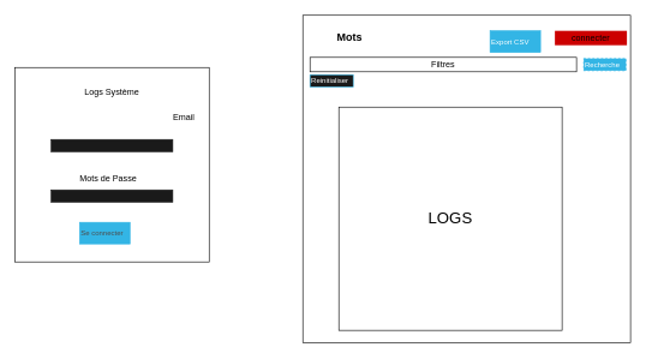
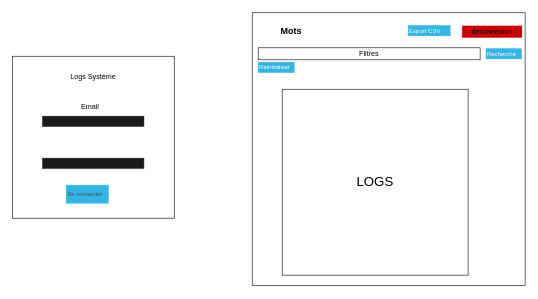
- <mxCell id="13" value="connecter" style="text;html=1;align=center;verticalAlign=middle;whiteSpace=wrap;rounded=0;" vertex="1" parent="1"><mxGeometry x="790" y="37.06" width="60" height="30" as="geometry" /></mxCell>
+ <mxCell id="13" value="deconnexion" style="text;html=1;align=center;verticalAlign=middle;whiteSpace=wrap;rounded=0;" vertex="1" parent="1"><mxGeometry x="790" y="37.06" width="60" height="30" as="geometry" /></mxCell>
- <mxCell id="11" value="Export CSV" style="whiteSpace=wrap;html=1;shadow=0;dashed=0;fontSize=10;align=left;fillColor=#33b5e5;strokeColor=#33B5E5;fontColor=#FFFFFF;" vertex="1" parent="1"><mxGeometry x="680" y="42.06" width="70" height="30" as="geometry" /></mxCell>
+ <mxCell id="11" value="Export CSV" style="whiteSpace=wrap;html=1;shadow=0;dashed=0;fontSize=10;align=left;fillColor=#33b5e5;strokeColor=#33B5E5;fontColor=#FFFFFF;" vertex="1" parent="1"><mxGeometry x="680" y="42.06" width="70" height="16.88" as="geometry" /></mxCell>
- <mxCell id="15" value="Recherche" style="whiteSpace=wrap;html=1;shadow=0;dashed=1;fontSize=10;align=left;fillColor=#33b5e5;strokeColor=#33B5E5;fontColor=#FFFFFF;" vertex="1" parent="1"><mxGeometry x="810" y="80.5" width="58.8" height="16.88" as="geometry" /></mxCell>
+ <mxCell id="15" value="Recherche" style="whiteSpace=wrap;html=1;shadow=0;dashed=0;fontSize=10;align=left;fillColor=#33b5e5;strokeColor=#33B5E5;fontColor=#FFFFFF;" vertex="1" parent="1"><mxGeometry x="810" y="80.5" width="58.8" height="16.88" as="geometry" /></mxCell>
- <mxCell id="14" value="Reinitialiser" style="whiteSpace=wrap;html=1;shadow=0;dashed=0;fontSize=10;align=left;fillColor=#1a1a1a;strokeColor=#33B5E5;fontColor=#FFFFFF;" vertex="1" parent="1"><mxGeometry x="430" y="103" width="60" height="16.88" as="geometry" /></mxCell>
+ <mxCell id="14" value="Reinitialiser" style="whiteSpace=wrap;html=1;shadow=0;dashed=0;fontSize=10;align=left;fillColor=#33b5e5;strokeColor=#33B5E5;fontColor=#FFFFFF;" vertex="1" parent="1"><mxGeometry x="430" y="103" width="60" height="16.88" as="geometry" /></mxCell>
- <mxCell id="7" value="Email" style="text;html=1;align=center;verticalAlign=middle;whiteSpace=wrap;rounded=0;" vertex="1" parent="1"><mxGeometry x="225" y="148" width="60" height="30" as="geometry" /></mxCell>
+ <mxCell id="7" value="Email" style="text;html=1;align=center;verticalAlign=middle;whiteSpace=wrap;rounded=0;" vertex="1" parent="1"><mxGeometry x="120" y="163" width="60" height="30" as="geometry" /></mxCell>
- <mxCell id="8" value="Mots de Passe" style="text;html=1;align=center;verticalAlign=middle;whiteSpace=wrap;rounded=0;" vertex="1" parent="1"><mxGeometry x="100" y="233" width="100" height="30" as="geometry" /></mxCell>
